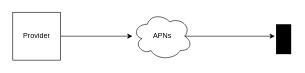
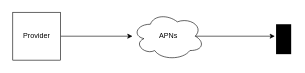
- <mxCell id="4" value="APNs" style="ellipse;shape=cloud;whiteSpace=wrap;html=1;" vertex="1" parent="1"><mxGeometry x="220" y="20" width="100" height="80" as="geometry" /></mxCell>
+ <mxCell id="4" value="APNs" style="ellipse;shape=cloud;whiteSpace=wrap;html=1;" vertex="1" parent="1"><mxGeometry x="220" y="20" width="120" height="80" as="geometry" /></mxCell>
